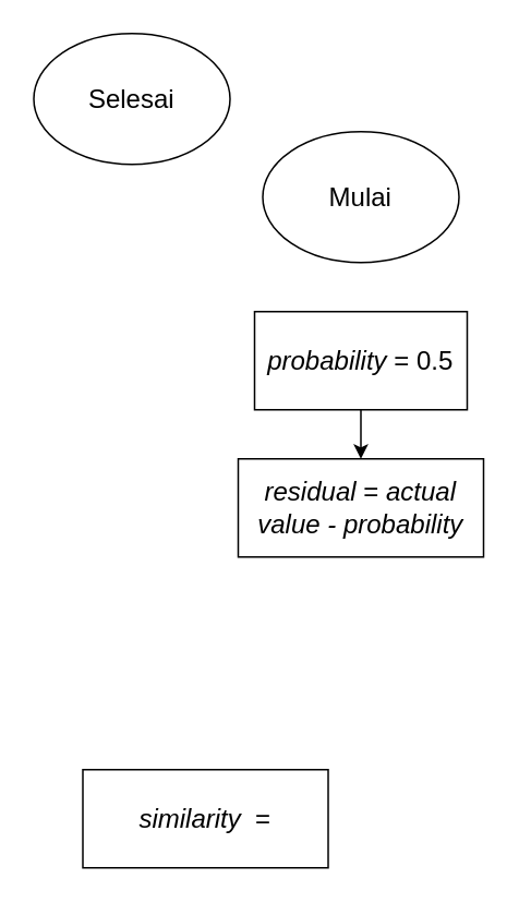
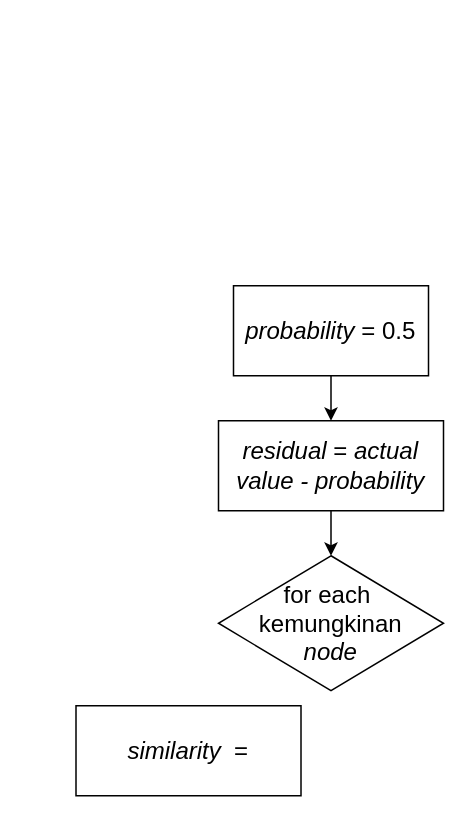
- <mxCell id="3" value="&lt;font style=&quot;font-size: 16px&quot;&gt;Selesai&lt;/font&gt;" style="ellipse;whiteSpace=wrap;html=1;" parent="1" vertex="1"><mxGeometry x="20" y="20" width="120" height="80" as="geometry" /></mxCell>
- <mxCell id="2" value="&lt;font style=&quot;font-size: 16px&quot;&gt;Mulai&lt;/font&gt;" style="ellipse;whiteSpace=wrap;html=1;" parent="1" vertex="1"><mxGeometry x="160" y="80" width="120" height="80" as="geometry" /></mxCell>
+ <mxCell id="8" value="" style="endArrow=classic;html=1;exitX=0.5;exitY=1;exitDx=0;exitDy=0;entryX=0.5;entryY=0;entryDx=0;entryDy=0;" edge="1" parent="1" source="5" target="7"><mxGeometry width="50" height="50" relative="1" as="geometry"><mxPoint x="260" y="370" as="sourcePoint" /><mxPoint x="310" y="320" as="targetPoint" /></mxGeometry></mxCell>
+ <mxCell id="7" value="&lt;font style=&quot;font-size: 16px&quot;&gt;for each&amp;nbsp;&lt;br&gt;kemungkinan&lt;br&gt;&lt;i&gt;node&lt;/i&gt;&lt;/font&gt;" style="rhombus;whiteSpace=wrap;html=1;" vertex="1" parent="1"><mxGeometry x="145" y="370" width="150" height="90" as="geometry" /></mxCell>
